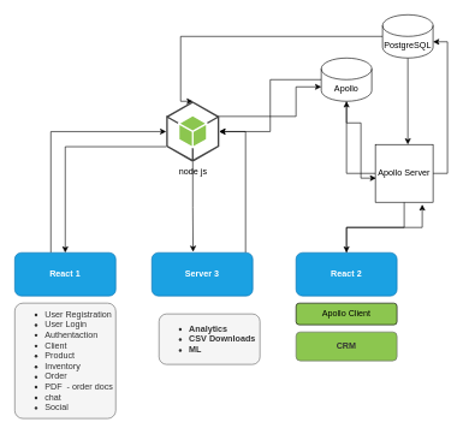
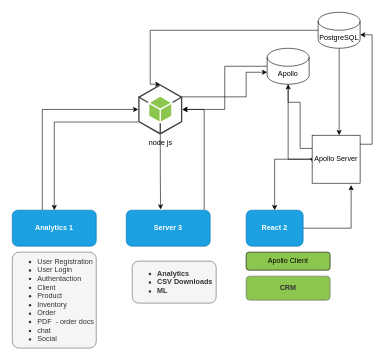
- <mxCell id="24" value="Apollo Server" style="whiteSpace=wrap;html=1;aspect=fixed;" vertex="1" parent="1"><mxGeometry x="520" y="200" width="80" height="80" as="geometry" /></mxCell>
+ <mxCell id="24" value="Apollo Server" style="whiteSpace=wrap;html=1;aspect=fixed;" vertex="1" parent="1"><mxGeometry x="520" y="225" width="80" height="80" as="geometry" /></mxCell>
- <mxCell id="3" value="&lt;b&gt;React 1&lt;/b&gt;" style="rounded=1;whiteSpace=wrap;html=1;fillColor=#1ba1e2;fontColor=#ffffff;strokeColor=#006EAF;" vertex="1" parent="1"><mxGeometry x="20" y="350" width="140" height="60" as="geometry" /></mxCell>
+ <mxCell id="3" value="&lt;b&gt;Analytics 1&lt;/b&gt;" style="rounded=1;whiteSpace=wrap;html=1;fillColor=#1ba1e2;fontColor=#ffffff;strokeColor=#006EAF;" vertex="1" parent="1"><mxGeometry x="20" y="350" width="140" height="60" as="geometry" /></mxCell>
- <mxCell id="6" value="&lt;b&gt;React 2&lt;/b&gt;" style="rounded=1;whiteSpace=wrap;html=1;fillColor=#1ba1e2;fontColor=#ffffff;strokeColor=#006EAF;" vertex="1" parent="1"><mxGeometry x="410" y="350" width="140" height="60" as="geometry" /></mxCell>
+ <mxCell id="6" value="&lt;b&gt;React 2&lt;/b&gt;" style="rounded=1;whiteSpace=wrap;html=1;fillColor=#1ba1e2;fontColor=#ffffff;strokeColor=#006EAF;" vertex="1" parent="1"><mxGeometry x="410" y="350" width="95" height="60" as="geometry" /></mxCell>
